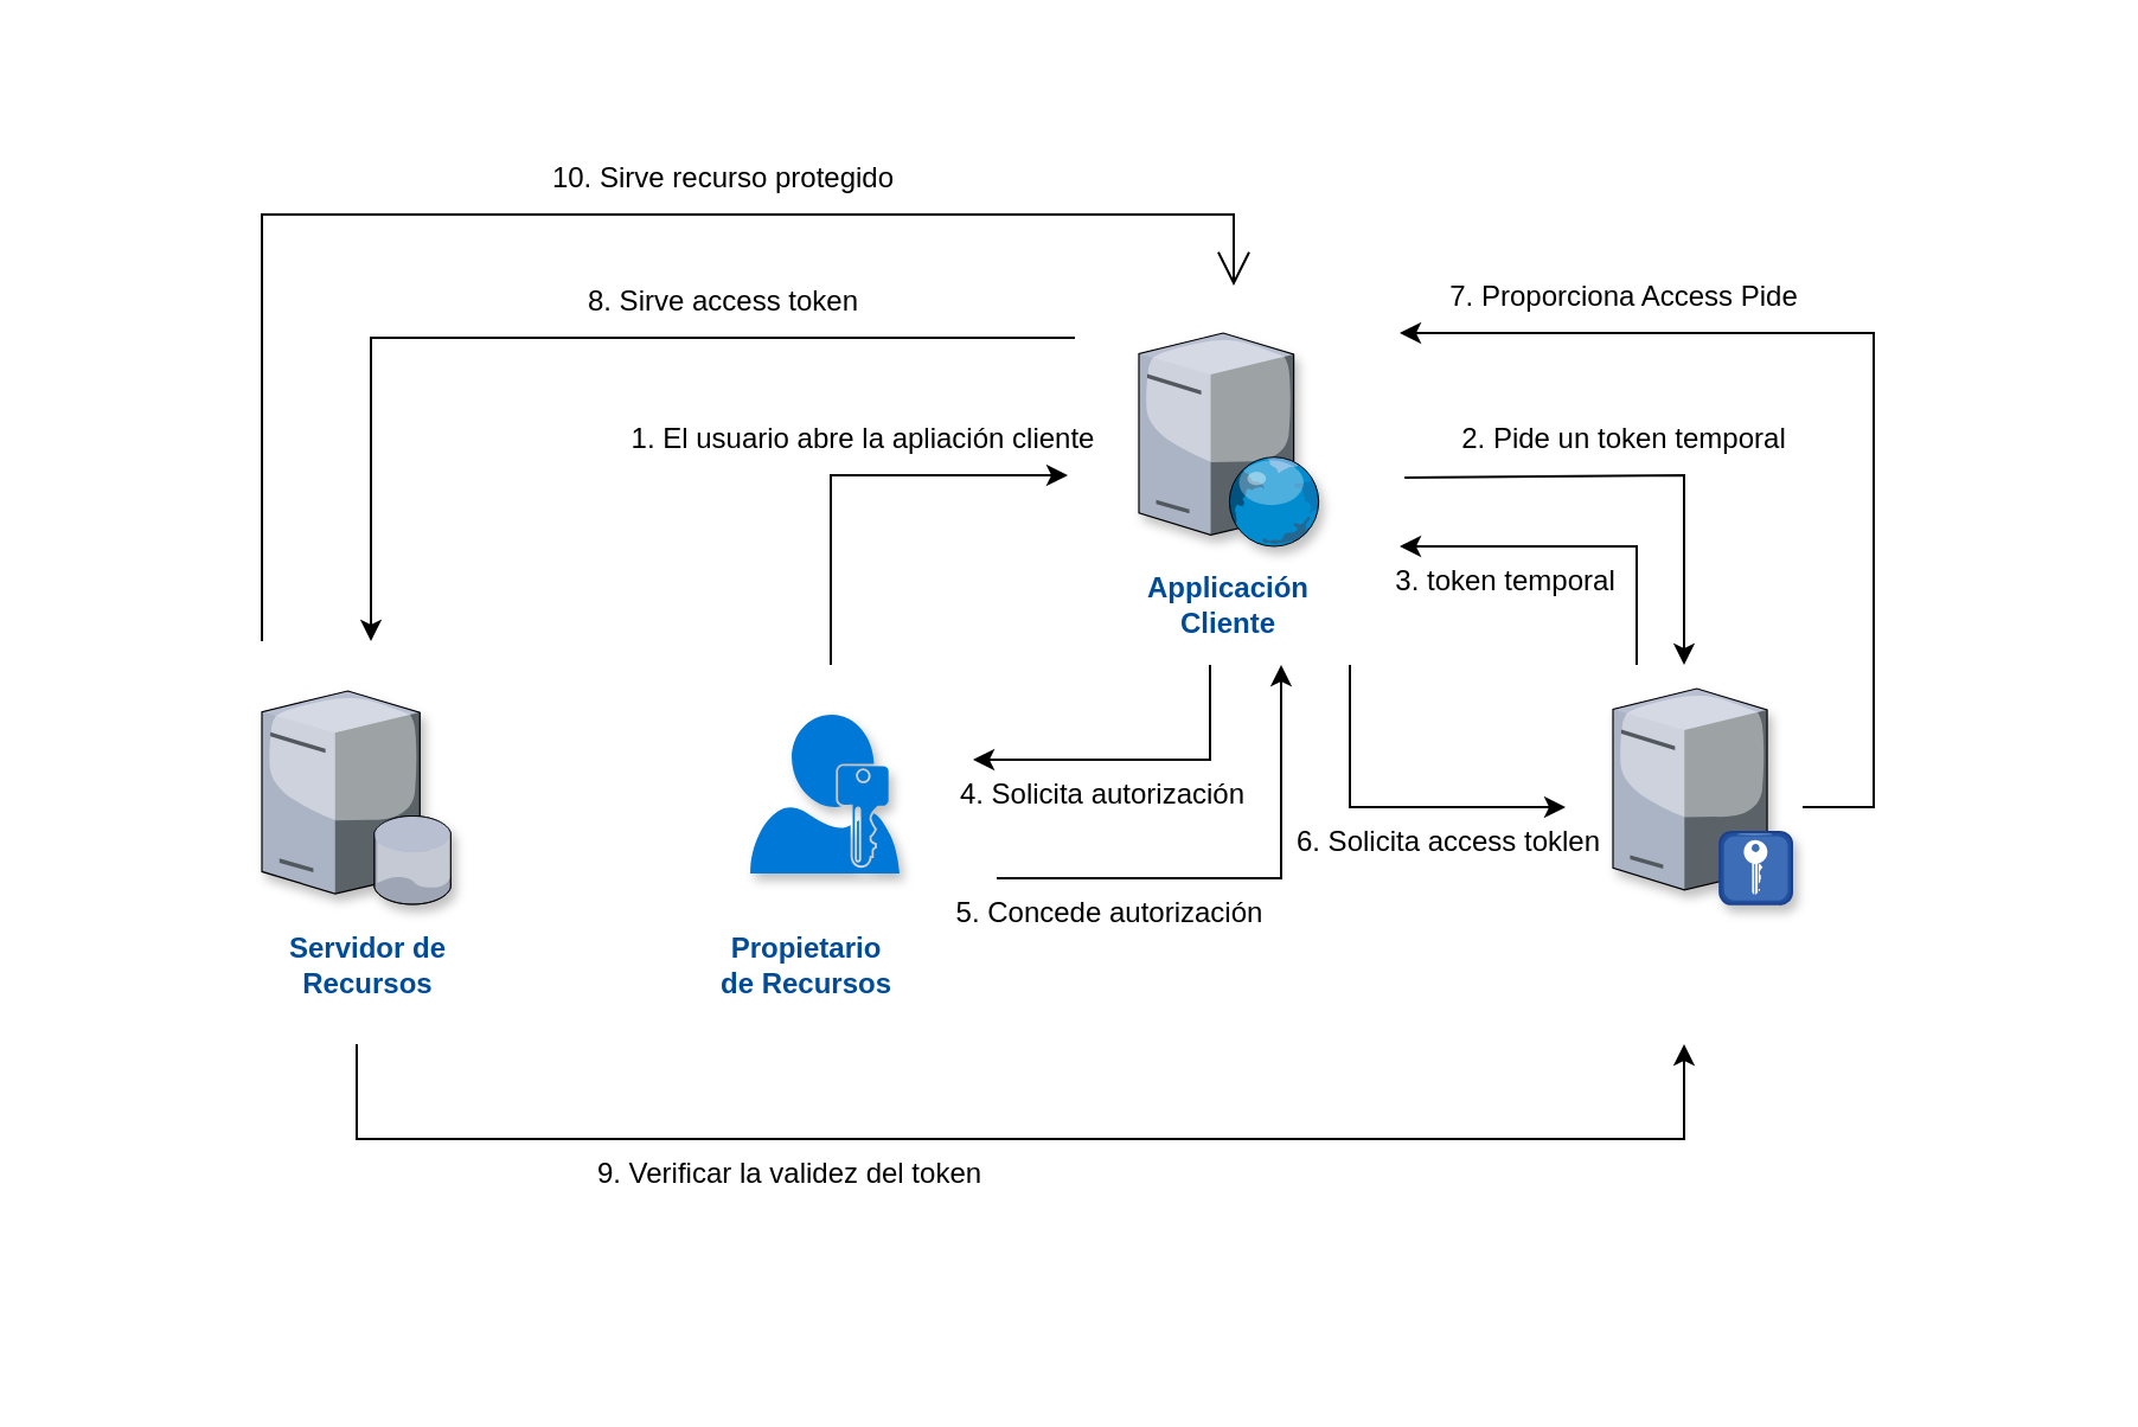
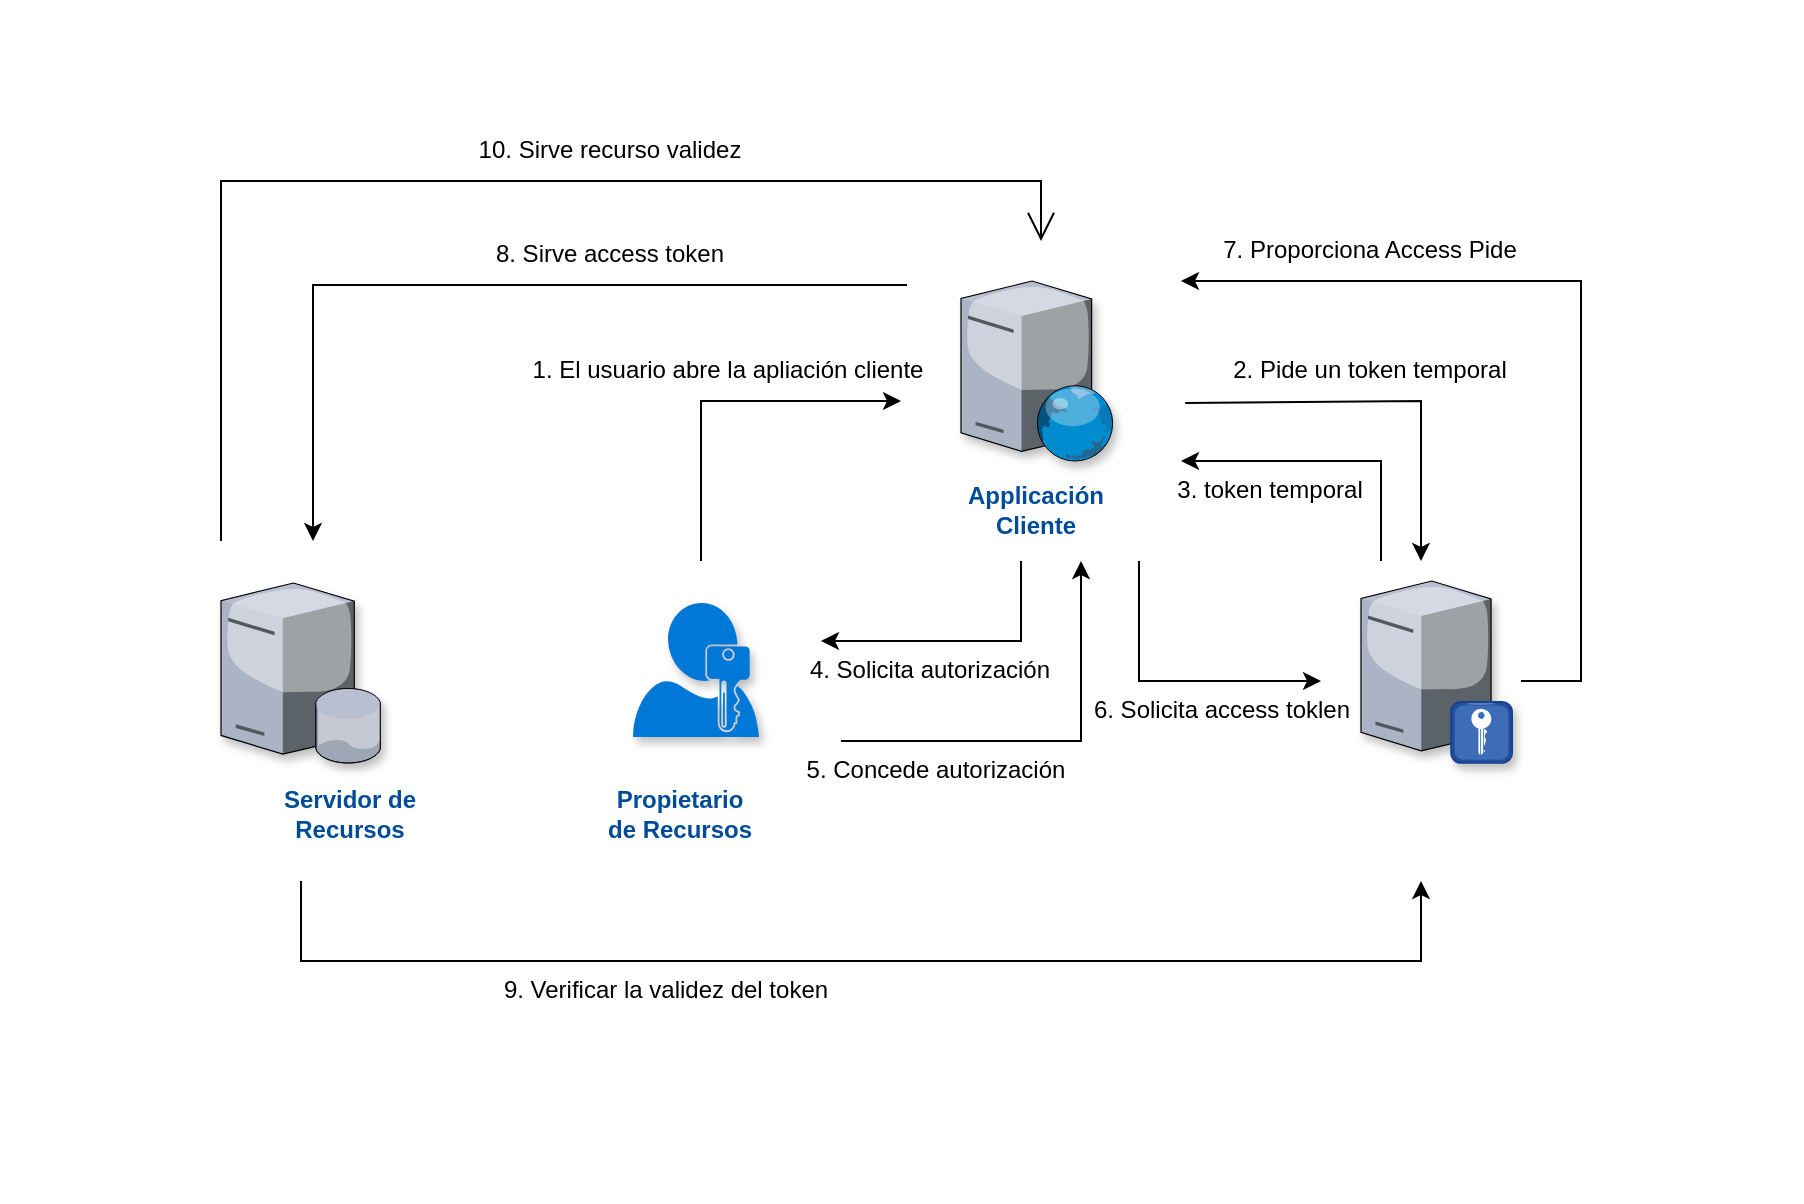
- <mxCell id="23" value="10. Sirve recurso protegido" style="text;html=1;strokeColor=none;fillColor=none;align=center;verticalAlign=middle;whiteSpace=wrap;rounded=0;shadow=1;" parent="1" vertex="1"><mxGeometry x="190" y="60" width="230" height="30" as="geometry" /></mxCell>
+ <mxCell id="23" value="10. Sirve recurso validez" style="text;html=1;strokeColor=none;fillColor=none;align=center;verticalAlign=middle;whiteSpace=wrap;rounded=0;shadow=1;" parent="1" vertex="1"><mxGeometry x="190" y="60" width="230" height="30" as="geometry" /></mxCell>
- <mxCell id="29" value="Servidor de Recursos" style="text;html=1;strokeColor=none;fillColor=none;align=center;verticalAlign=middle;whiteSpace=wrap;rounded=0;sketch=0;fontColor=#004C99;fontStyle=1" vertex="1" parent="1"><mxGeometry x="120" y="392" width="70" height="30" as="geometry" /></mxCell>
+ <mxCell id="29" value="Servidor de Recursos" style="text;html=1;strokeColor=none;fillColor=none;align=center;verticalAlign=middle;whiteSpace=wrap;rounded=0;sketch=0;fontColor=#004C99;fontStyle=1" vertex="1" parent="1"><mxGeometry x="140" y="392" width="70" height="30" as="geometry" /></mxCell>
